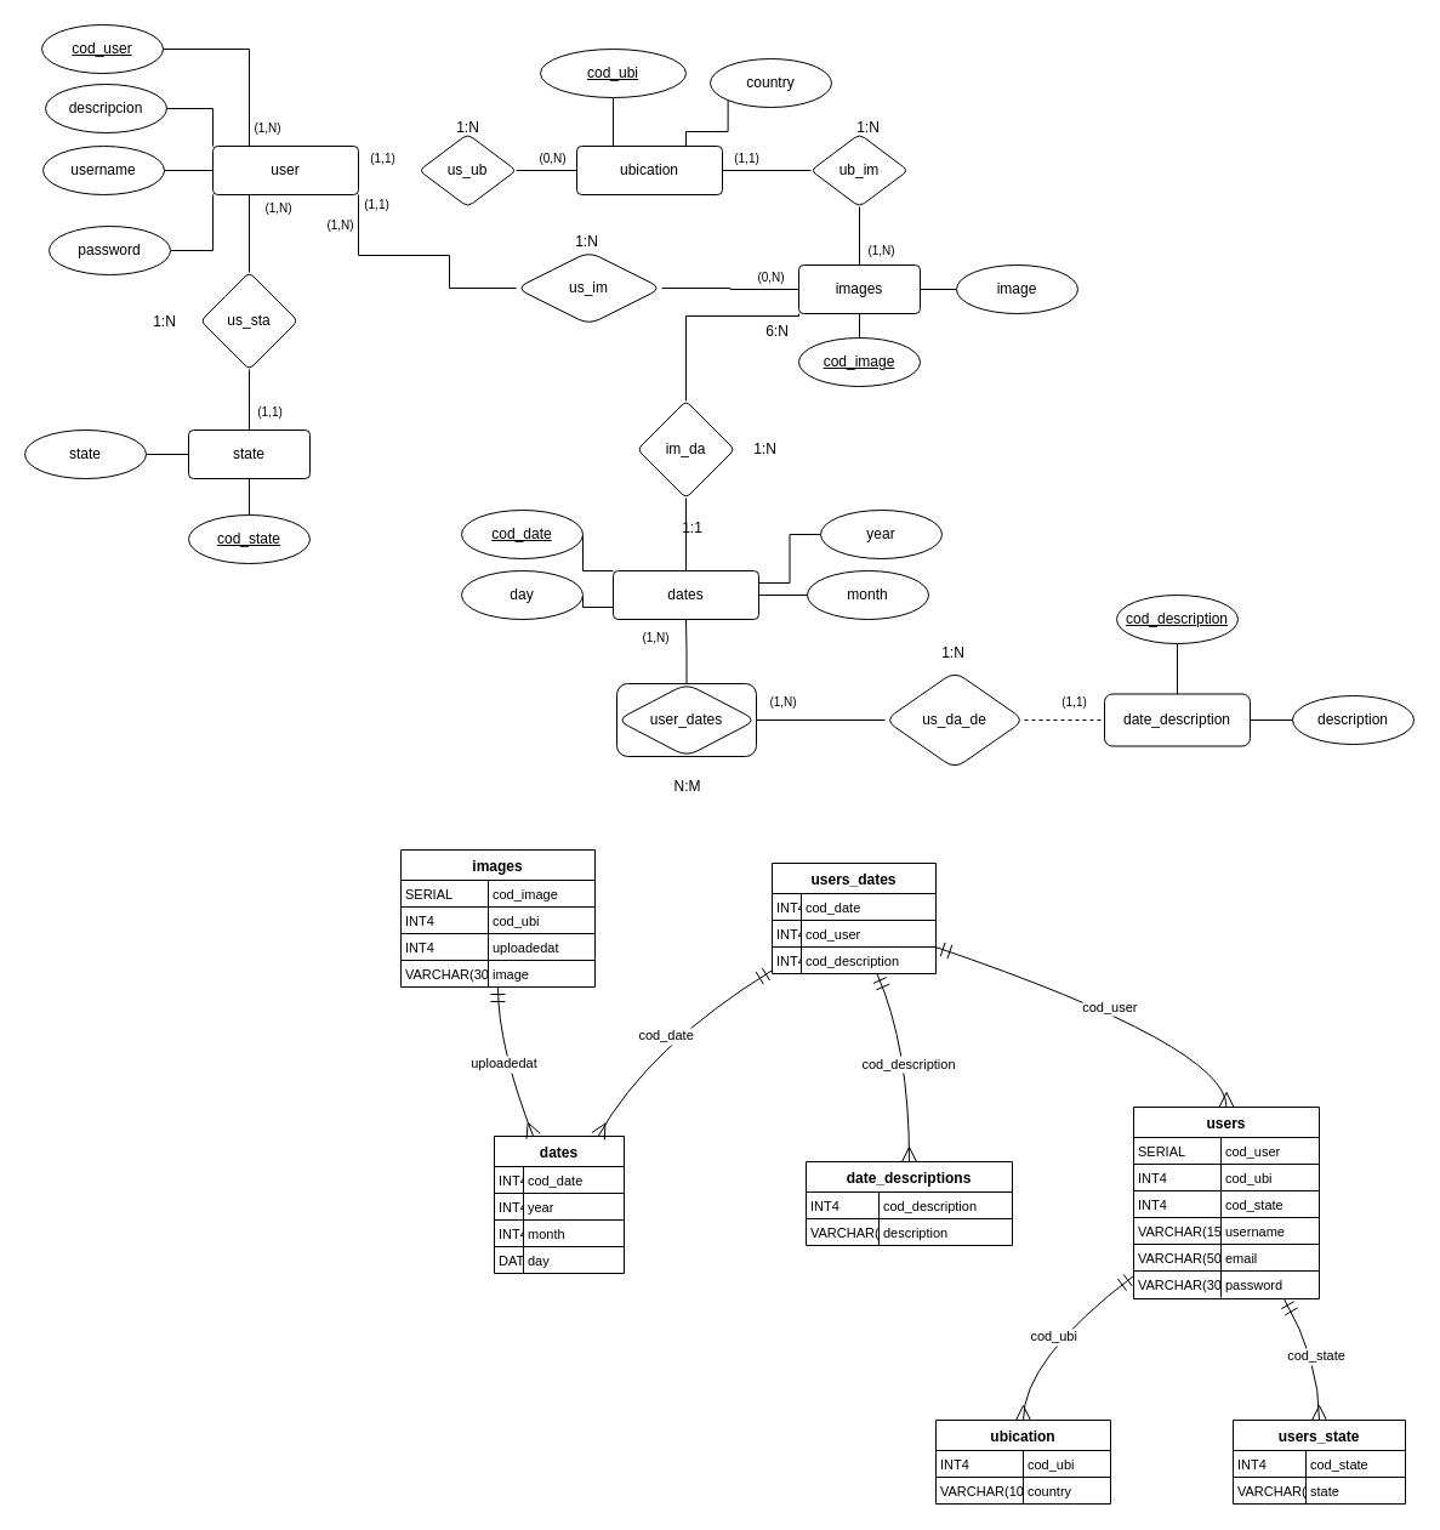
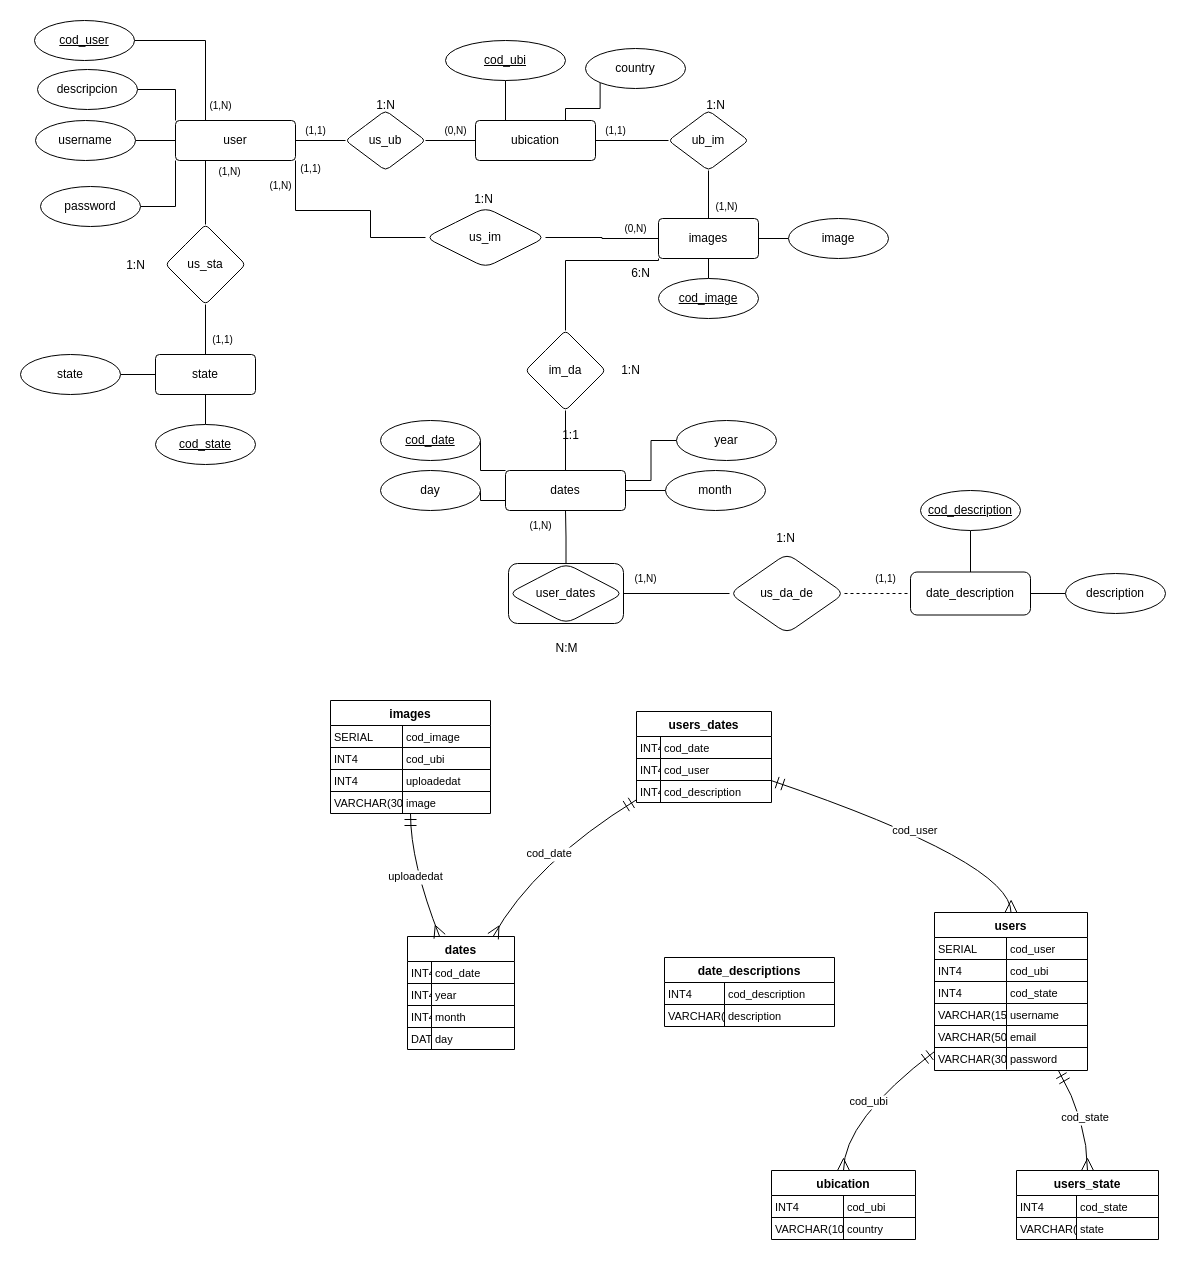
+ <mxCell id="19" style="edgeStyle=orthogonalEdgeStyle;rounded=0;orthogonalLoop=1;jettySize=auto;html=1;exitX=0;exitY=0.5;exitDx=0;exitDy=0;entryX=1;entryY=0.5;entryDx=0;entryDy=0;endArrow=none;endFill=0;strokeColor=default;" parent="1" source="20" target="2" edge="1"><mxGeometry relative="1" as="geometry" /></mxCell>
- <mxCell id="162" value="cod_description" style="curved=1;startArrow=ERmandOne;startSize=10;;endArrow=ERmany;endSize=10;;exitX=0.64;exitY=1;entryX=0.5;entryY=0;rounded=0;" edge="1" parent="1" source="148" target="115"><mxGeometry relative="1" as="geometry"><Array as="points"><mxPoint x="749" y="862" /></Array></mxGeometry></mxCell>
